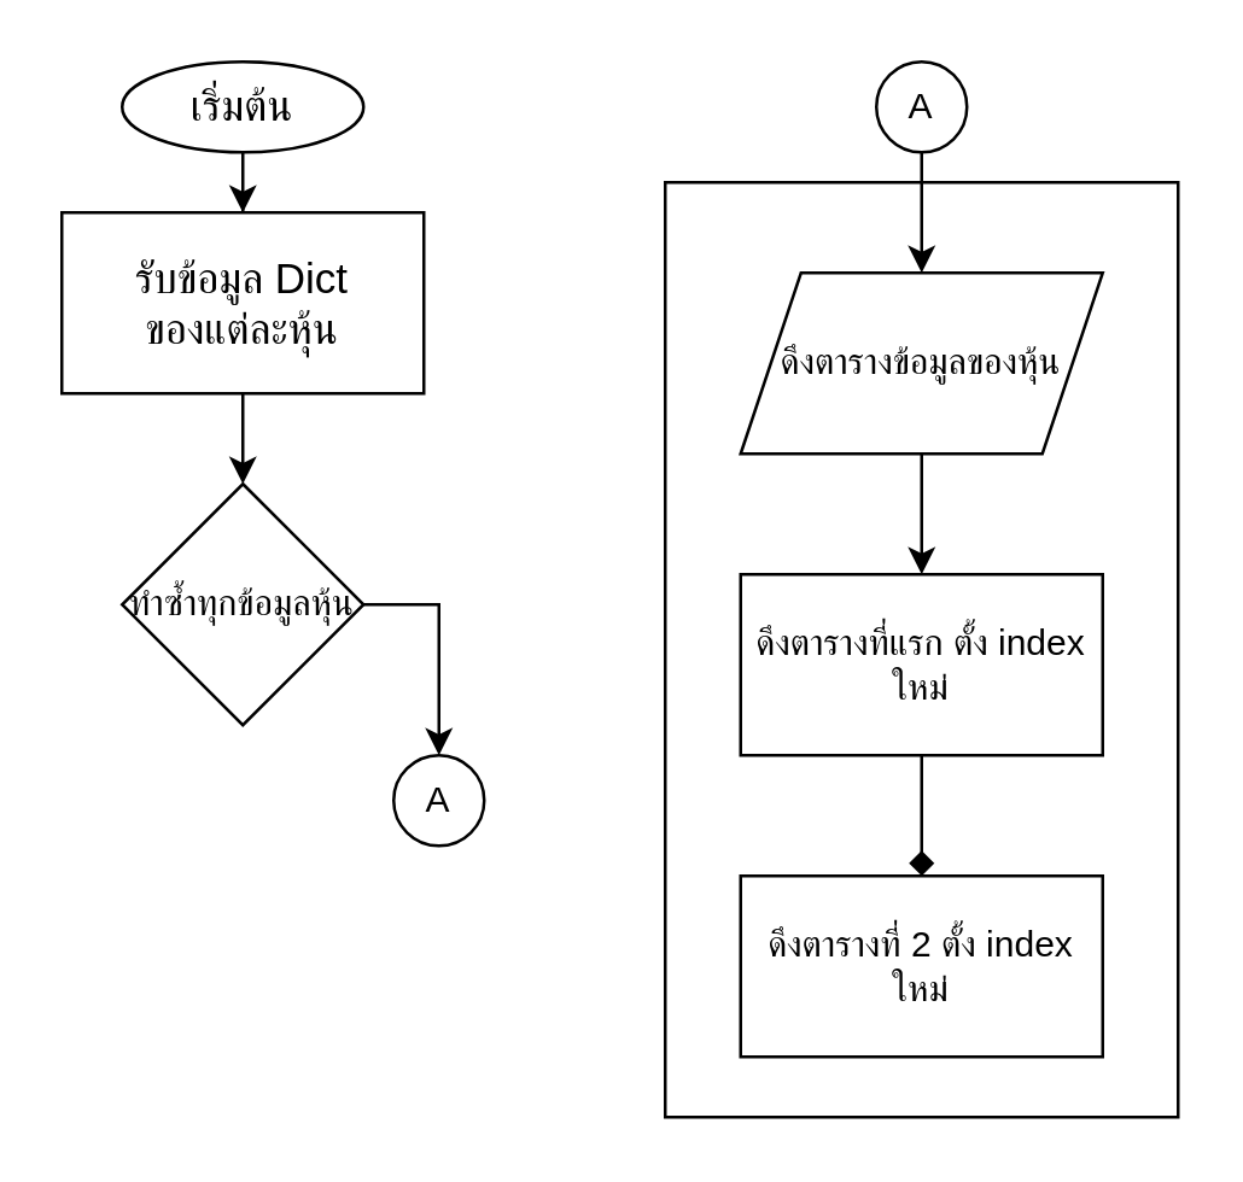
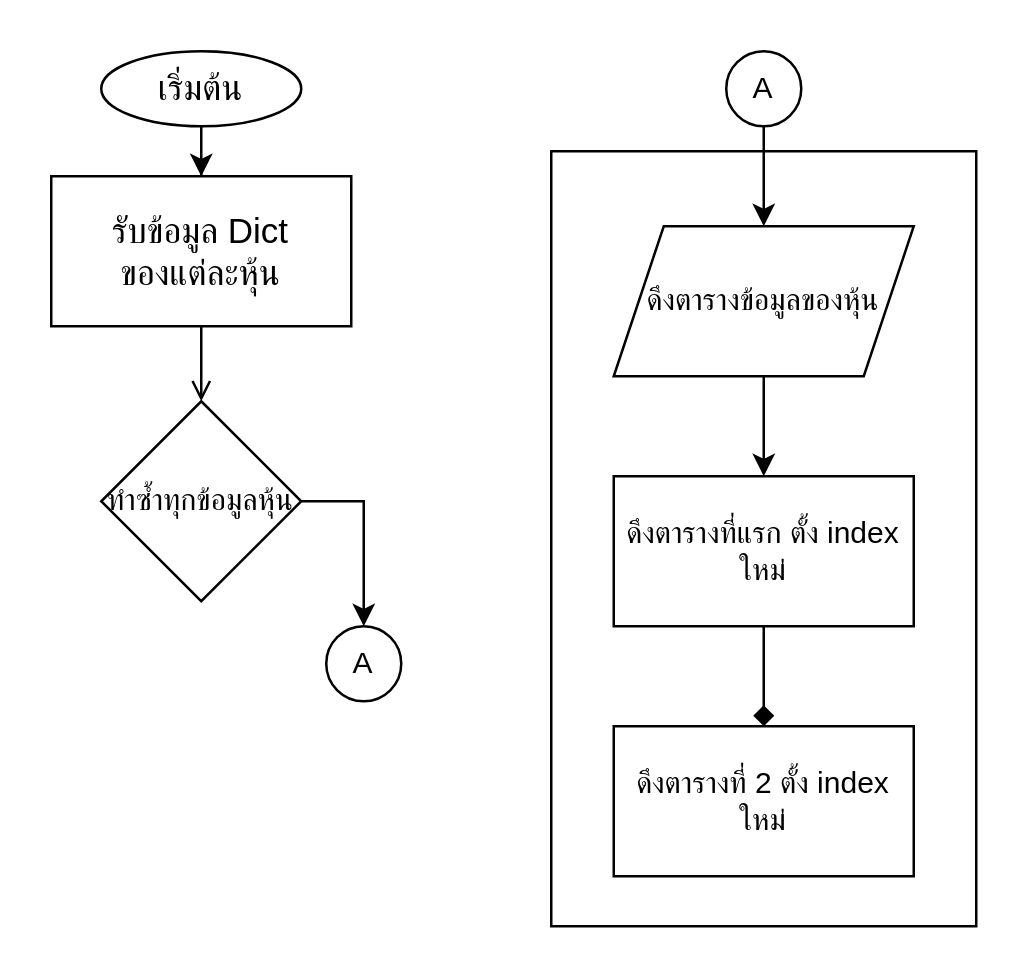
- <mxCell id="5" value="" style="edgeStyle=orthogonalEdgeStyle;rounded=0;orthogonalLoop=1;jettySize=auto;html=1;" edge="1" parent="1" source="6" target="8"><mxGeometry relative="1" as="geometry" /></mxCell>
+ <mxCell id="5" value="" style="edgeStyle=orthogonalEdgeStyle;rounded=0;orthogonalLoop=1;jettySize=auto;html=1;endArrow=open;" edge="1" parent="1" source="6" target="8"><mxGeometry relative="1" as="geometry" /></mxCell>
